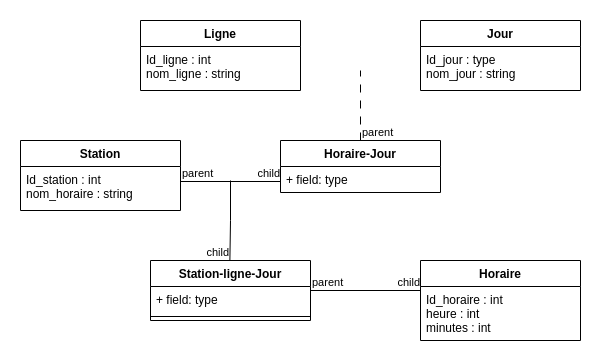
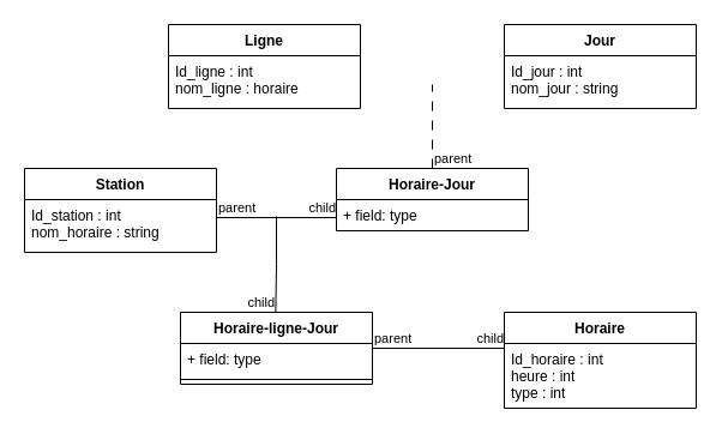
- <mxCell id="8" value="Id_ligne : int&#10;nom_ligne : string" style="text;strokeColor=none;fillColor=none;align=left;verticalAlign=top;spacingLeft=4;spacingRight=4;overflow=hidden;rotatable=0;points=[[0,0.5],[1,0.5]];portConstraint=eastwest;" parent="7" vertex="1"><mxGeometry y="26" width="160" height="44" as="geometry" /></mxCell>
+ <mxCell id="8" value="Id_ligne : int&#10;nom_ligne : horaire" style="text;strokeColor=none;fillColor=none;align=left;verticalAlign=top;spacingLeft=4;spacingRight=4;overflow=hidden;rotatable=0;points=[[0,0.5],[1,0.5]];portConstraint=eastwest;" parent="7" vertex="1"><mxGeometry y="26" width="160" height="44" as="geometry" /></mxCell>
- <mxCell id="10" value="Id_jour : type&#10;nom_jour : string" style="text;strokeColor=none;fillColor=none;align=left;verticalAlign=top;spacingLeft=4;spacingRight=4;overflow=hidden;rotatable=0;points=[[0,0.5],[1,0.5]];portConstraint=eastwest;" parent="9" vertex="1"><mxGeometry y="26" width="160" height="44" as="geometry" /></mxCell>
+ <mxCell id="10" value="Id_jour : int&#10;nom_jour : string" style="text;strokeColor=none;fillColor=none;align=left;verticalAlign=top;spacingLeft=4;spacingRight=4;overflow=hidden;rotatable=0;points=[[0,0.5],[1,0.5]];portConstraint=eastwest;" parent="9" vertex="1"><mxGeometry y="26" width="160" height="44" as="geometry" /></mxCell>
- <mxCell id="20" value="Station-ligne-Jour" style="swimlane;fontStyle=1;align=center;verticalAlign=top;childLayout=stackLayout;horizontal=1;startSize=26;horizontalStack=0;resizeParent=1;resizeParentMax=0;resizeLast=0;collapsible=1;marginBottom=0;" parent="1" vertex="1"><mxGeometry x="150" y="260" width="160" height="60" as="geometry" /></mxCell>
+ <mxCell id="20" value="Horaire-ligne-Jour" style="swimlane;fontStyle=1;align=center;verticalAlign=top;childLayout=stackLayout;horizontal=1;startSize=26;horizontalStack=0;resizeParent=1;resizeParentMax=0;resizeLast=0;collapsible=1;marginBottom=0;" parent="1" vertex="1"><mxGeometry x="150" y="260" width="160" height="60" as="geometry" /></mxCell>
- <mxCell id="12" value="Id_horaire : int&#10;heure : int&#10;minutes : int" style="text;strokeColor=none;fillColor=none;align=left;verticalAlign=top;spacingLeft=4;spacingRight=4;overflow=hidden;rotatable=0;points=[[0,0.5],[1,0.5]];portConstraint=eastwest;" parent="11" vertex="1"><mxGeometry y="26" width="160" height="54" as="geometry" /></mxCell>
+ <mxCell id="12" value="Id_horaire : int&#10;heure : int&#10;type : int" style="text;strokeColor=none;fillColor=none;align=left;verticalAlign=top;spacingLeft=4;spacingRight=4;overflow=hidden;rotatable=0;points=[[0,0.5],[1,0.5]];portConstraint=eastwest;" parent="11" vertex="1"><mxGeometry y="26" width="160" height="54" as="geometry" /></mxCell>
